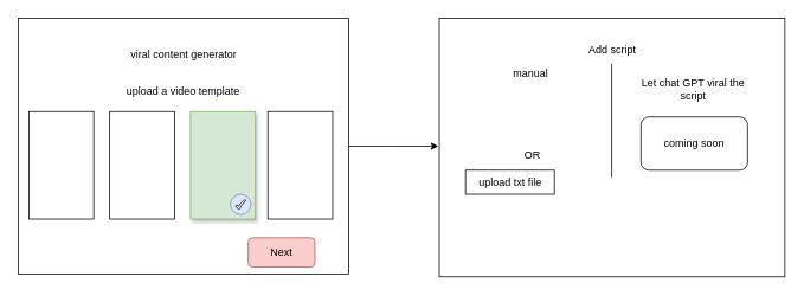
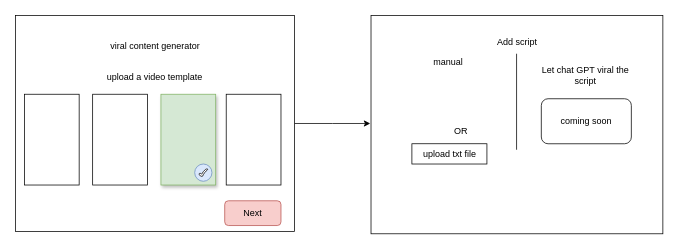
- <mxCell id="17" value="OR" style="text;html=1;strokeColor=none;fillColor=none;align=center;verticalAlign=middle;whiteSpace=wrap;rounded=0;" vertex="1" parent="1"><mxGeometry x="581.5" y="167" width="34" height="14" as="geometry" /></mxCell>
+ <mxCell id="17" value="OR" style="text;html=1;strokeColor=none;fillColor=none;align=center;verticalAlign=middle;whiteSpace=wrap;rounded=0;" vertex="1" parent="1"><mxGeometry x="596.5" y="167" width="34" height="14" as="geometry" /></mxCell>
- <mxCell id="18" value="upload txt file" style="rounded=0;whiteSpace=wrap;html=1;" vertex="1" parent="1"><mxGeometry x="523.5" y="191" width="100" height="27" as="geometry" /></mxCell>
+ <mxCell id="18" value="upload txt file" style="rounded=0;whiteSpace=wrap;html=1;" vertex="1" parent="1"><mxGeometry x="548.5" y="191" width="100" height="27" as="geometry" /></mxCell>
- <mxCell id="10" value="Next" style="rounded=1;whiteSpace=wrap;html=1;fillColor=#f8cecc;strokeColor=#b85450;" vertex="1" parent="1"><mxGeometry x="279" y="267" width="75" height="33" as="geometry" /></mxCell>
+ <mxCell id="10" value="Next" style="rounded=1;whiteSpace=wrap;html=1;fillColor=#f8cecc;strokeColor=#b85450;" vertex="1" parent="1"><mxGeometry x="299" y="267" width="75" height="33" as="geometry" /></mxCell>
